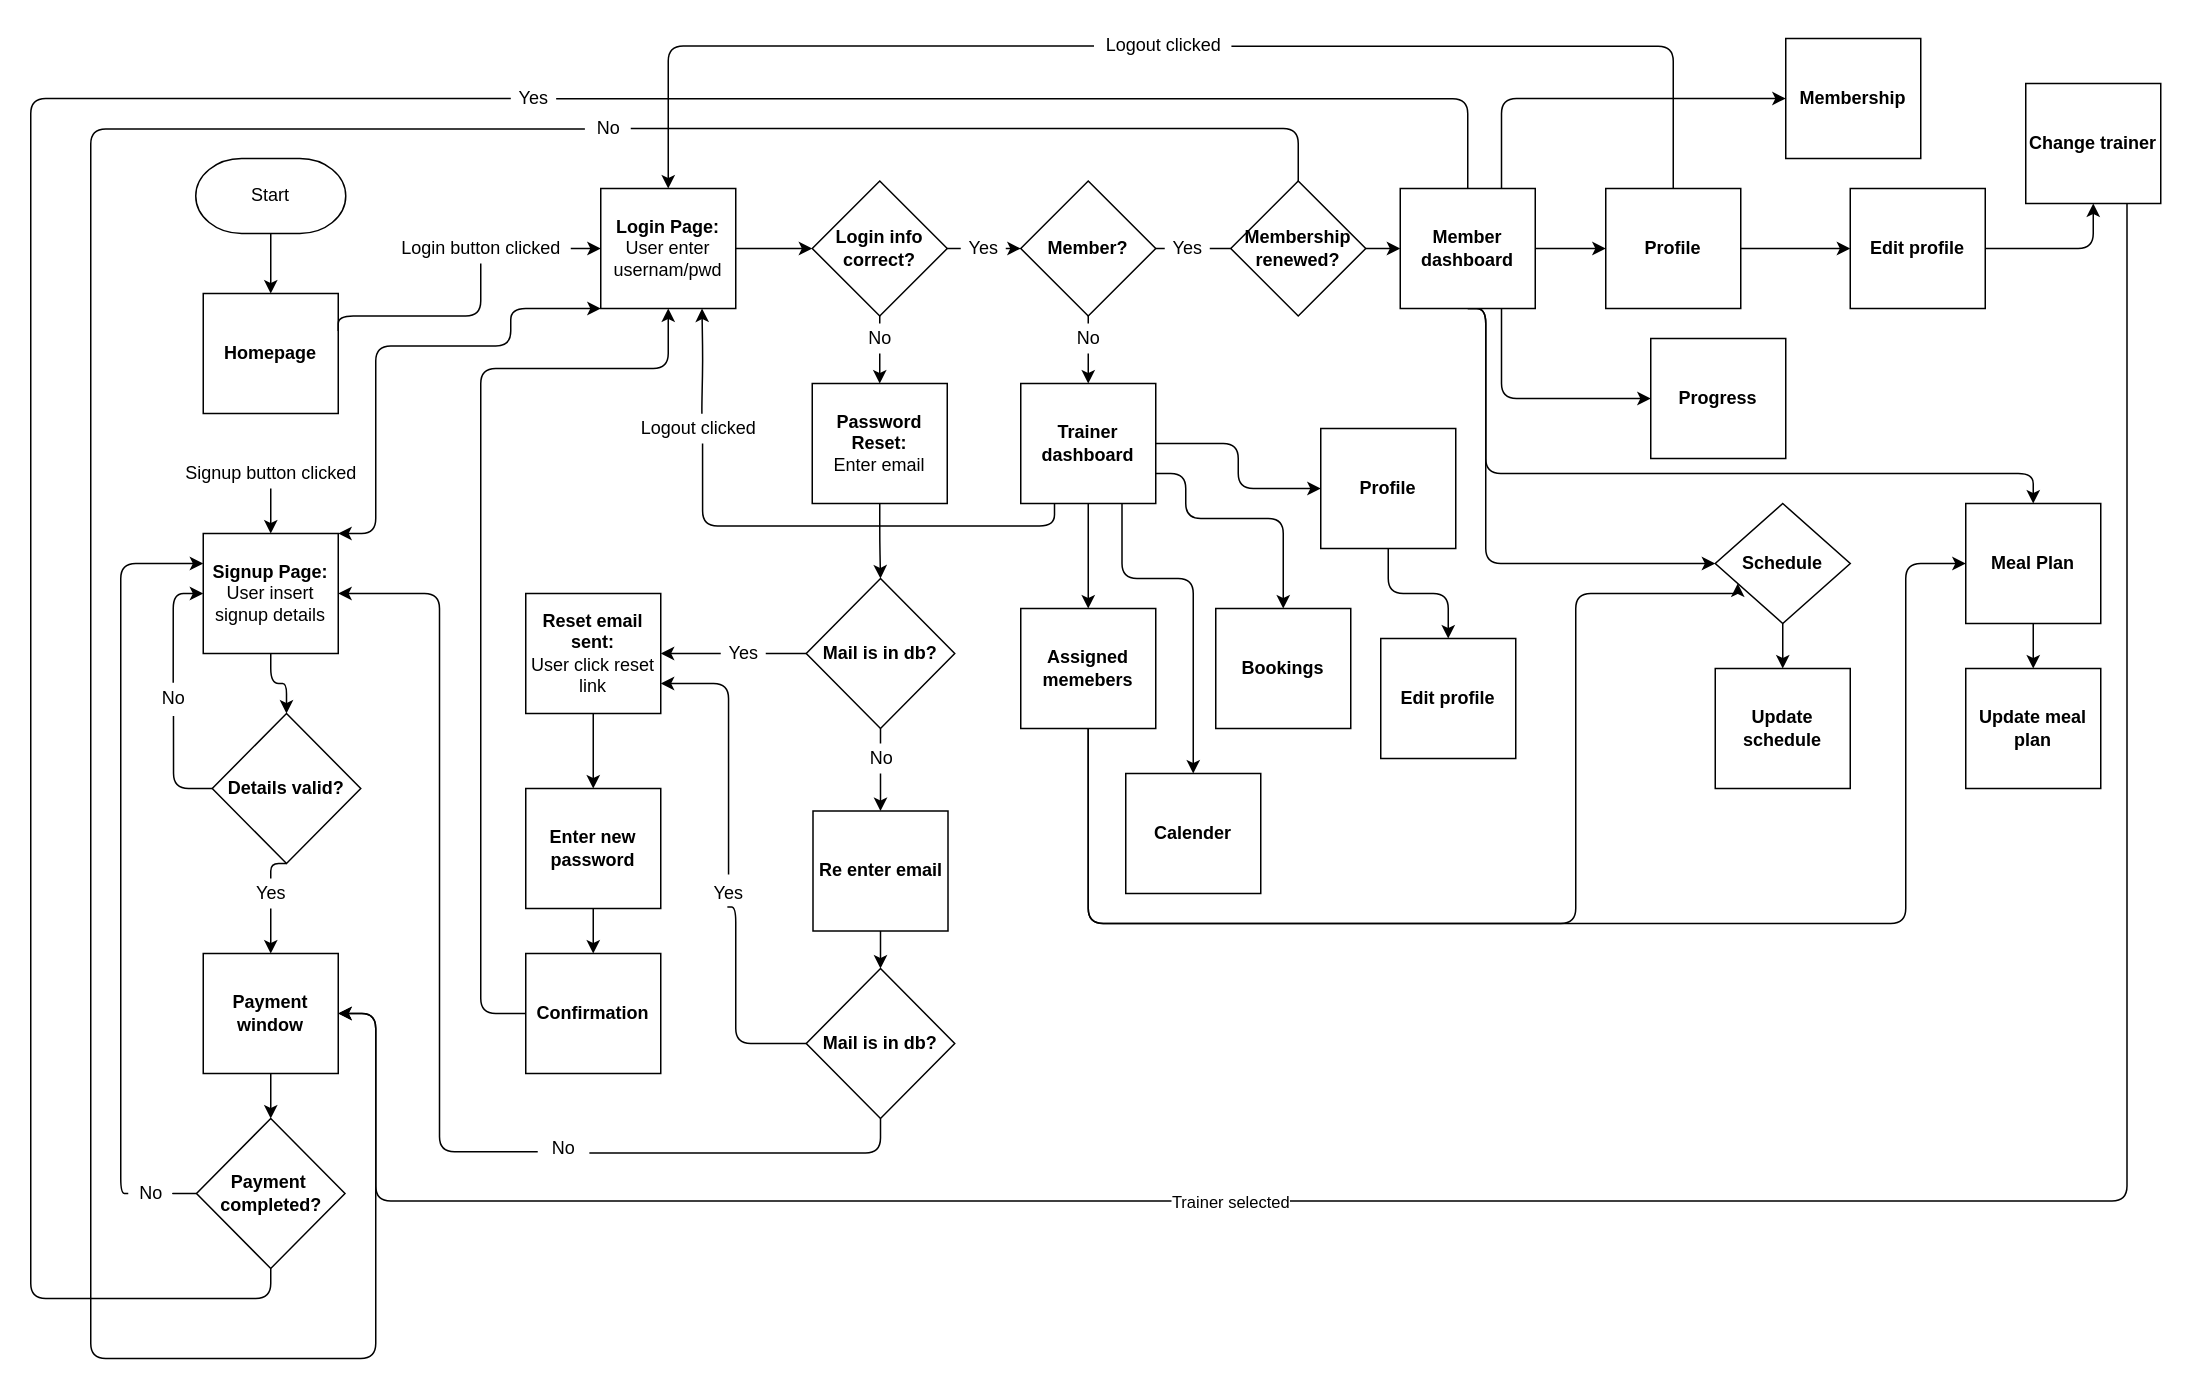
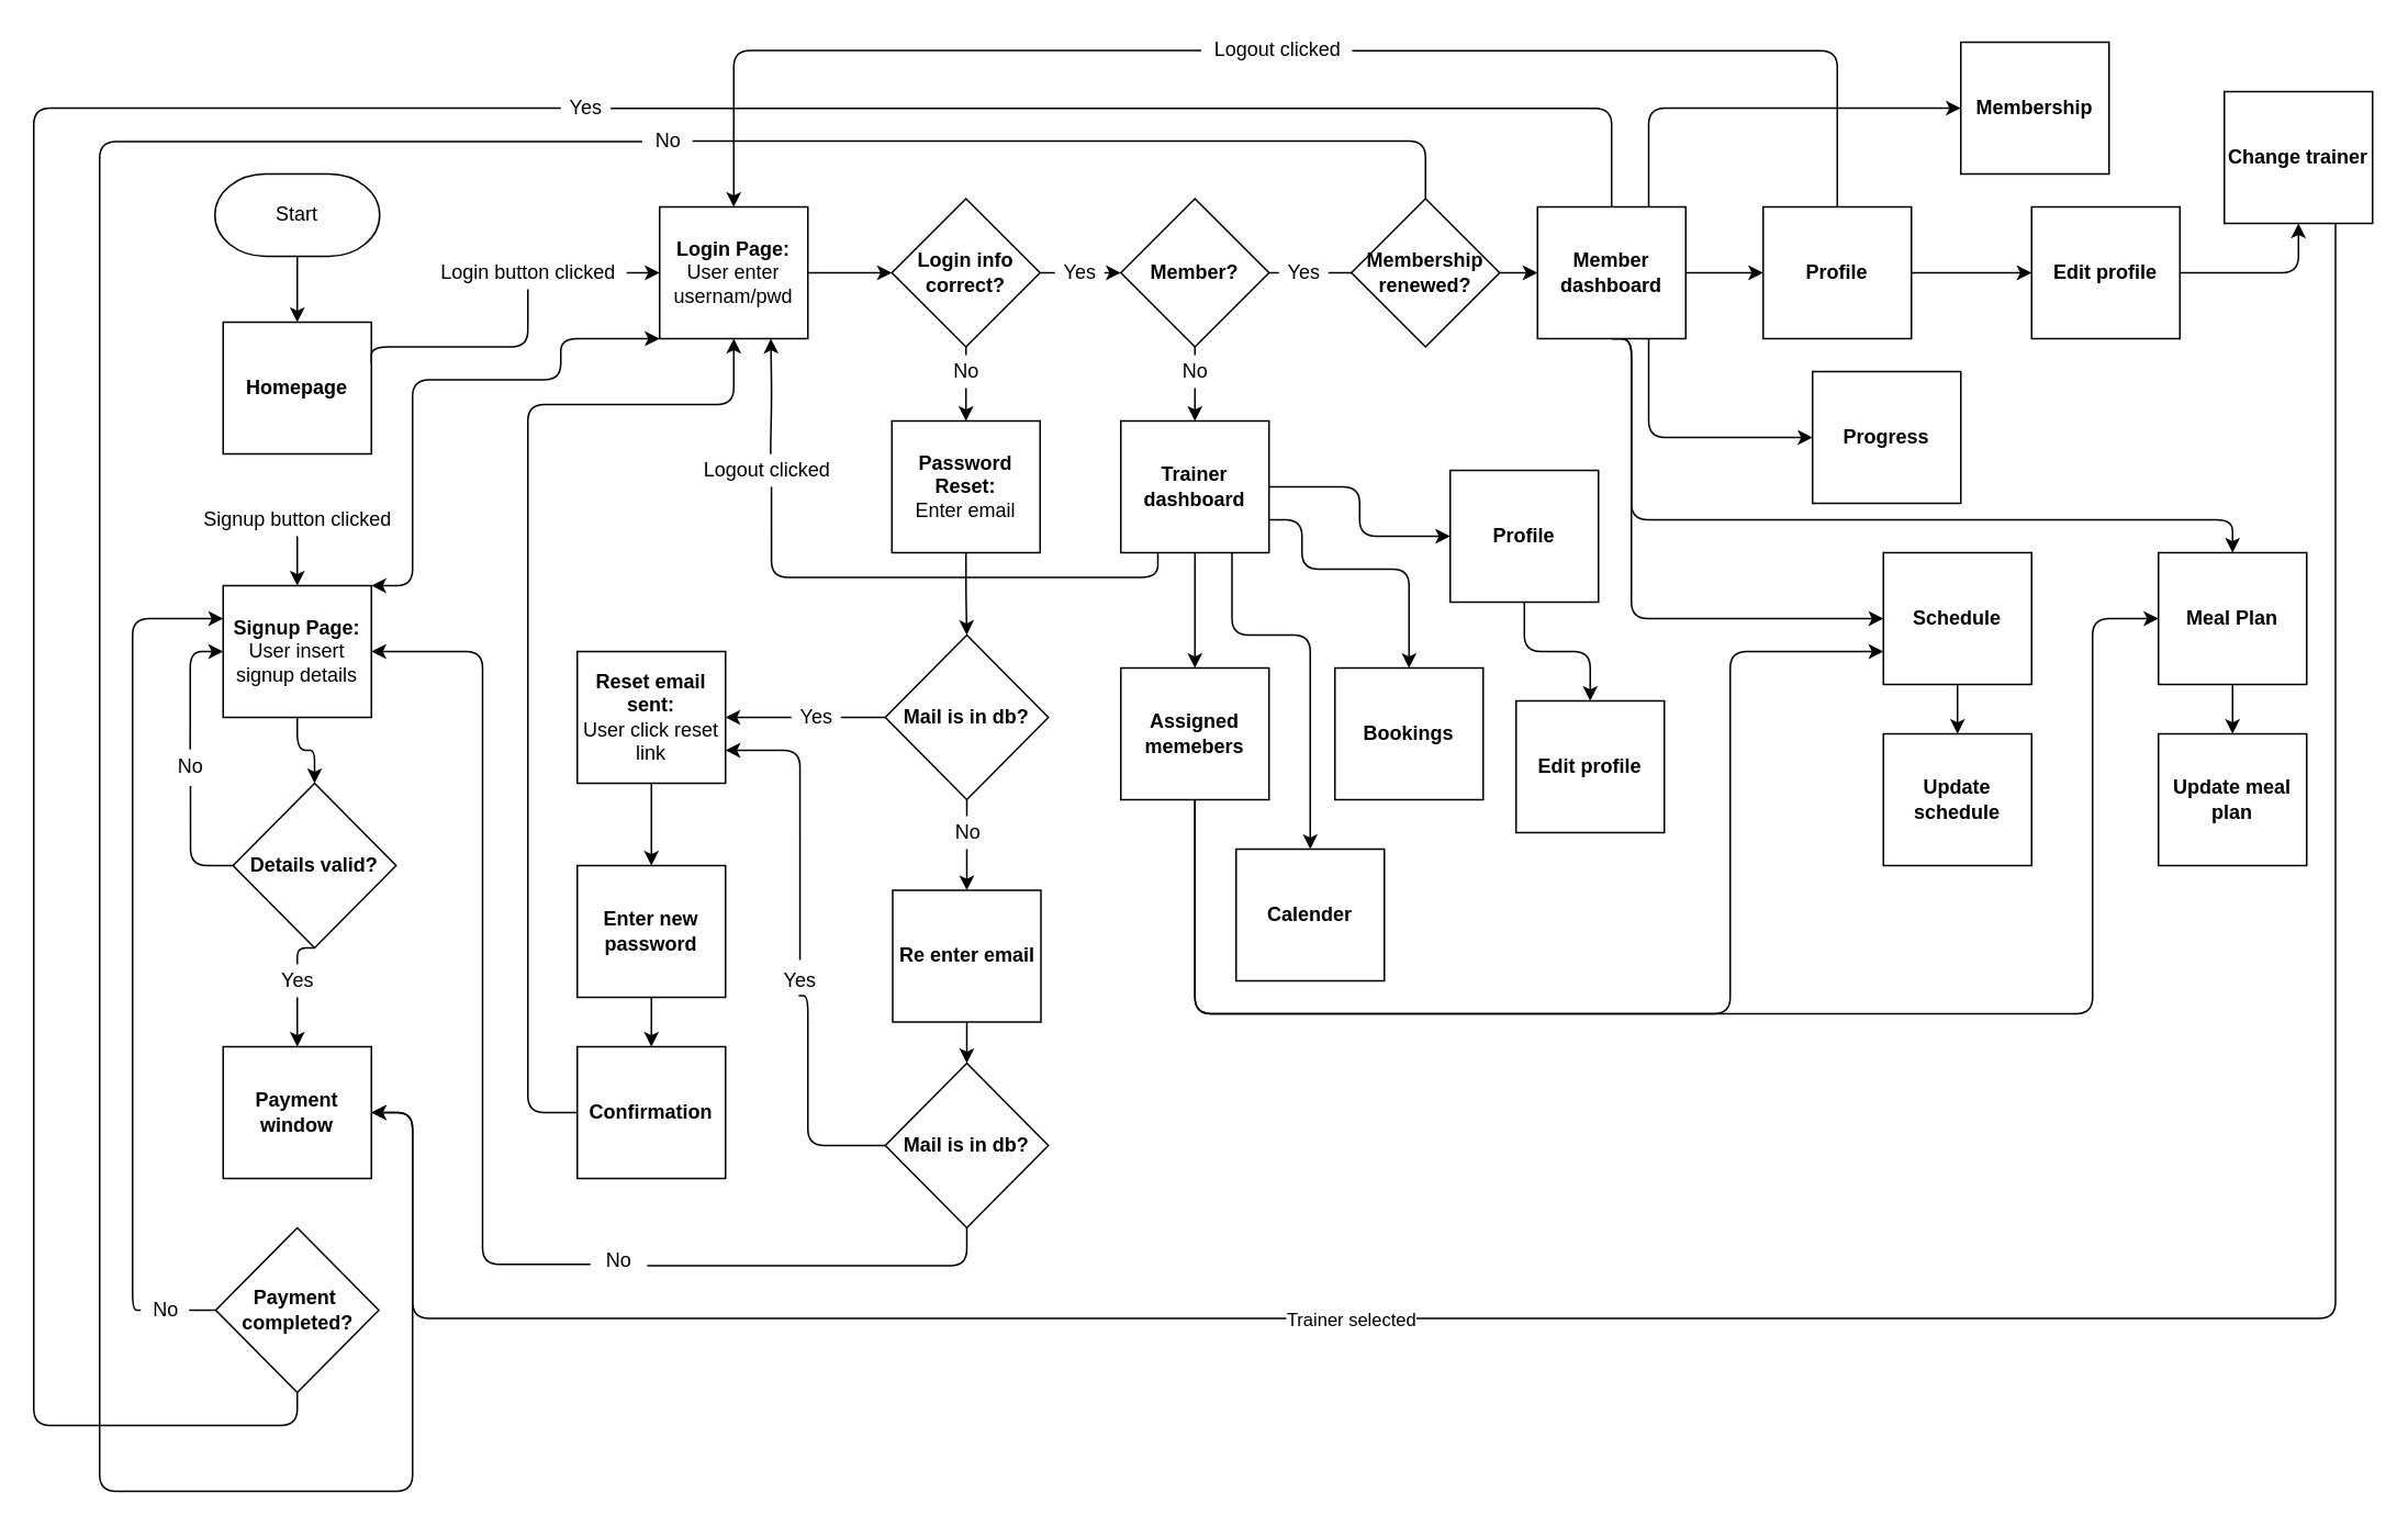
- <mxCell id="96" value="&lt;b&gt;Schedule&lt;/b&gt;" style="rhombus;whiteSpace=wrap;html=1;strokeWidth=1;" vertex="1" parent="1"><mxGeometry x="1143" y="335" width="90" height="80" as="geometry" /></mxCell>
+ <mxCell id="96" value="&lt;b&gt;Schedule&lt;/b&gt;" style="rounded=0;whiteSpace=wrap;html=1;strokeWidth=1;" vertex="1" parent="1"><mxGeometry x="1143" y="335" width="90" height="80" as="geometry" /></mxCell>
- <mxCell id="68" style="edgeStyle=orthogonalEdgeStyle;rounded=1;orthogonalLoop=1;jettySize=auto;html=1;exitX=0.5;exitY=1;exitDx=0;exitDy=0;entryX=0.5;entryY=0;entryDx=0;entryDy=0;startArrow=none;startFill=0;endArrow=classic;endFill=1;" edge="1" parent="1" source="69" target="76"><mxGeometry relative="1" as="geometry" /></mxCell>
